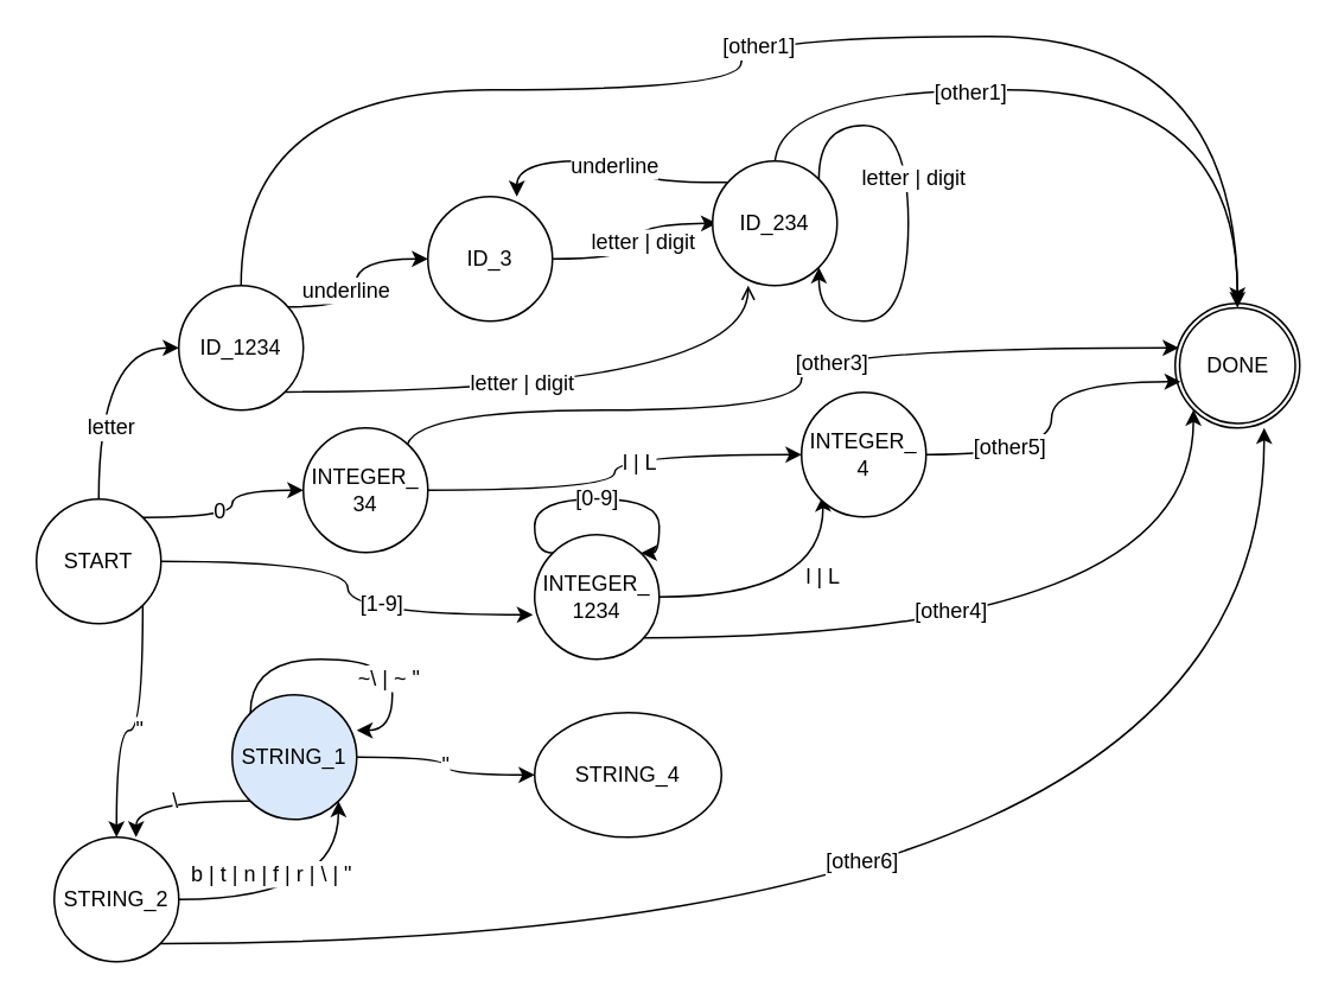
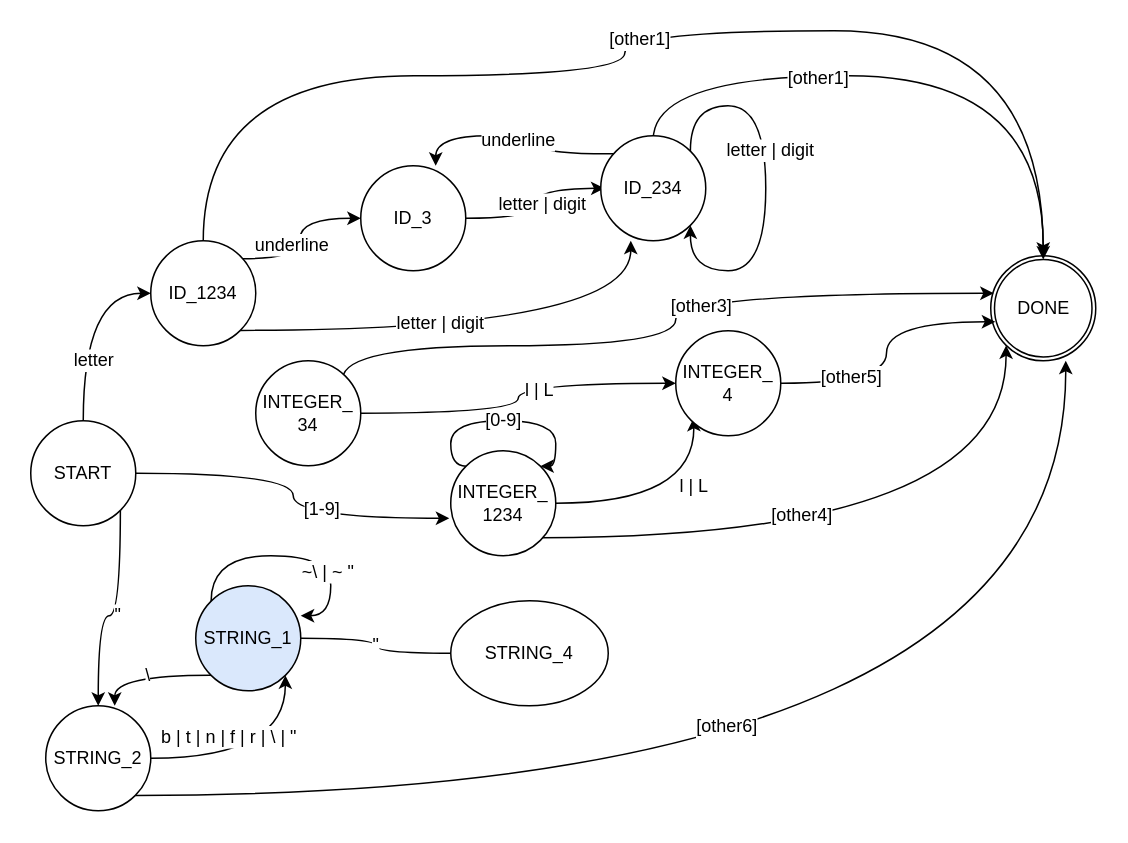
- <mxCell id="21" style="edgeStyle=orthogonalEdgeStyle;curved=1;rounded=0;orthogonalLoop=1;jettySize=auto;html=1;exitX=1;exitY=1;exitDx=0;exitDy=0;entryX=0.286;entryY=1;entryDx=0;entryDy=0;entryPerimeter=0;fontSize=12;endArrow=open;" edge="1" parent="1" source="48" target="45"><mxGeometry relative="1" as="geometry" /></mxCell>
+ <mxCell id="21" style="edgeStyle=orthogonalEdgeStyle;curved=1;rounded=0;orthogonalLoop=1;jettySize=auto;html=1;exitX=1;exitY=1;exitDx=0;exitDy=0;entryX=0.286;entryY=1;entryDx=0;entryDy=0;entryPerimeter=0;fontSize=12;" edge="1" parent="1" source="48" target="45"><mxGeometry relative="1" as="geometry" /></mxCell>
- <mxCell id="7" style="edgeStyle=orthogonalEdgeStyle;curved=1;rounded=0;orthogonalLoop=1;jettySize=auto;html=1;exitX=1;exitY=0;exitDx=0;exitDy=0;entryX=0;entryY=0.5;entryDx=0;entryDy=0;fontSize=12;" edge="1" parent="1" source="9" target="51"><mxGeometry relative="1" as="geometry" /></mxCell>
- <mxCell id="8" value="0" style="edgeLabel;html=1;align=center;verticalAlign=middle;resizable=0;points=[];fontSize=12;" vertex="1" connectable="0" parent="7"><mxGeometry x="-0.183" y="4" relative="1" as="geometry"><mxPoint as="offset" /></mxGeometry></mxCell>
- <mxCell id="12" value="&quot;" style="edgeStyle=orthogonalEdgeStyle;curved=1;rounded=0;orthogonalLoop=1;jettySize=auto;html=1;exitX=1;exitY=0.5;exitDx=0;exitDy=0;entryX=0;entryY=0.5;entryDx=0;entryDy=0;fontSize=12;" edge="1" parent="1" source="13" target="10"><mxGeometry relative="1" as="geometry" /></mxCell>
+ <mxCell id="12" value="&quot;" style="edgeStyle=orthogonalEdgeStyle;curved=1;rounded=0;orthogonalLoop=1;jettySize=auto;html=1;exitX=1;exitY=0.5;exitDx=0;exitDy=0;entryX=0;entryY=0.5;entryDx=0;entryDy=0;fontSize=12;endArrow=none;" edge="1" parent="1" source="13" target="10"><mxGeometry relative="1" as="geometry" /></mxCell>
